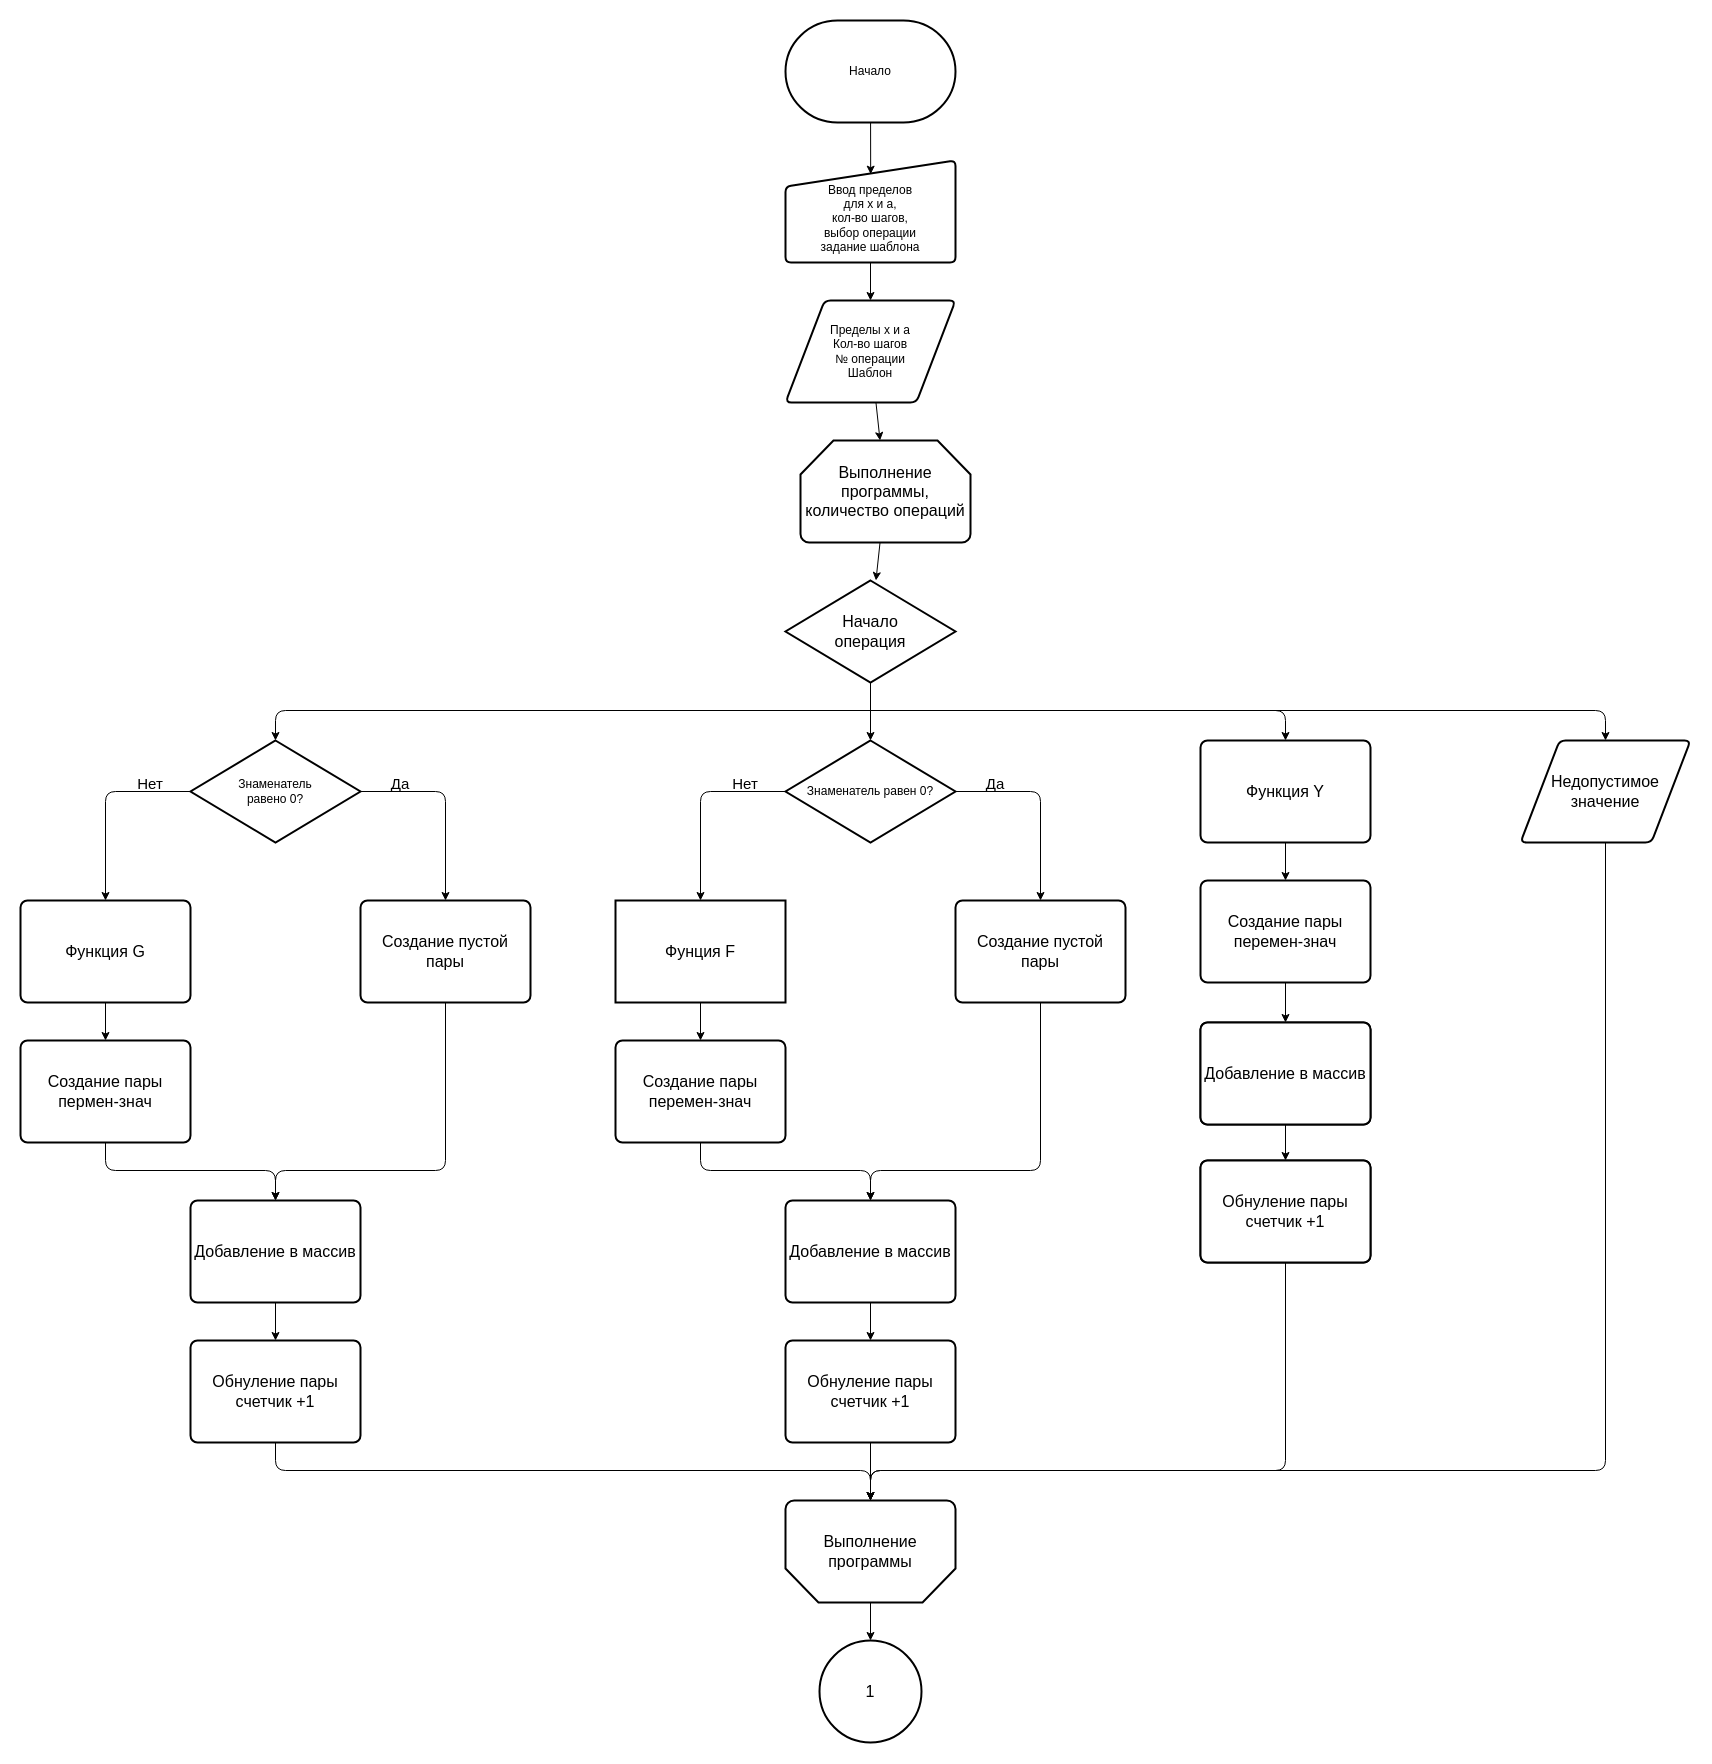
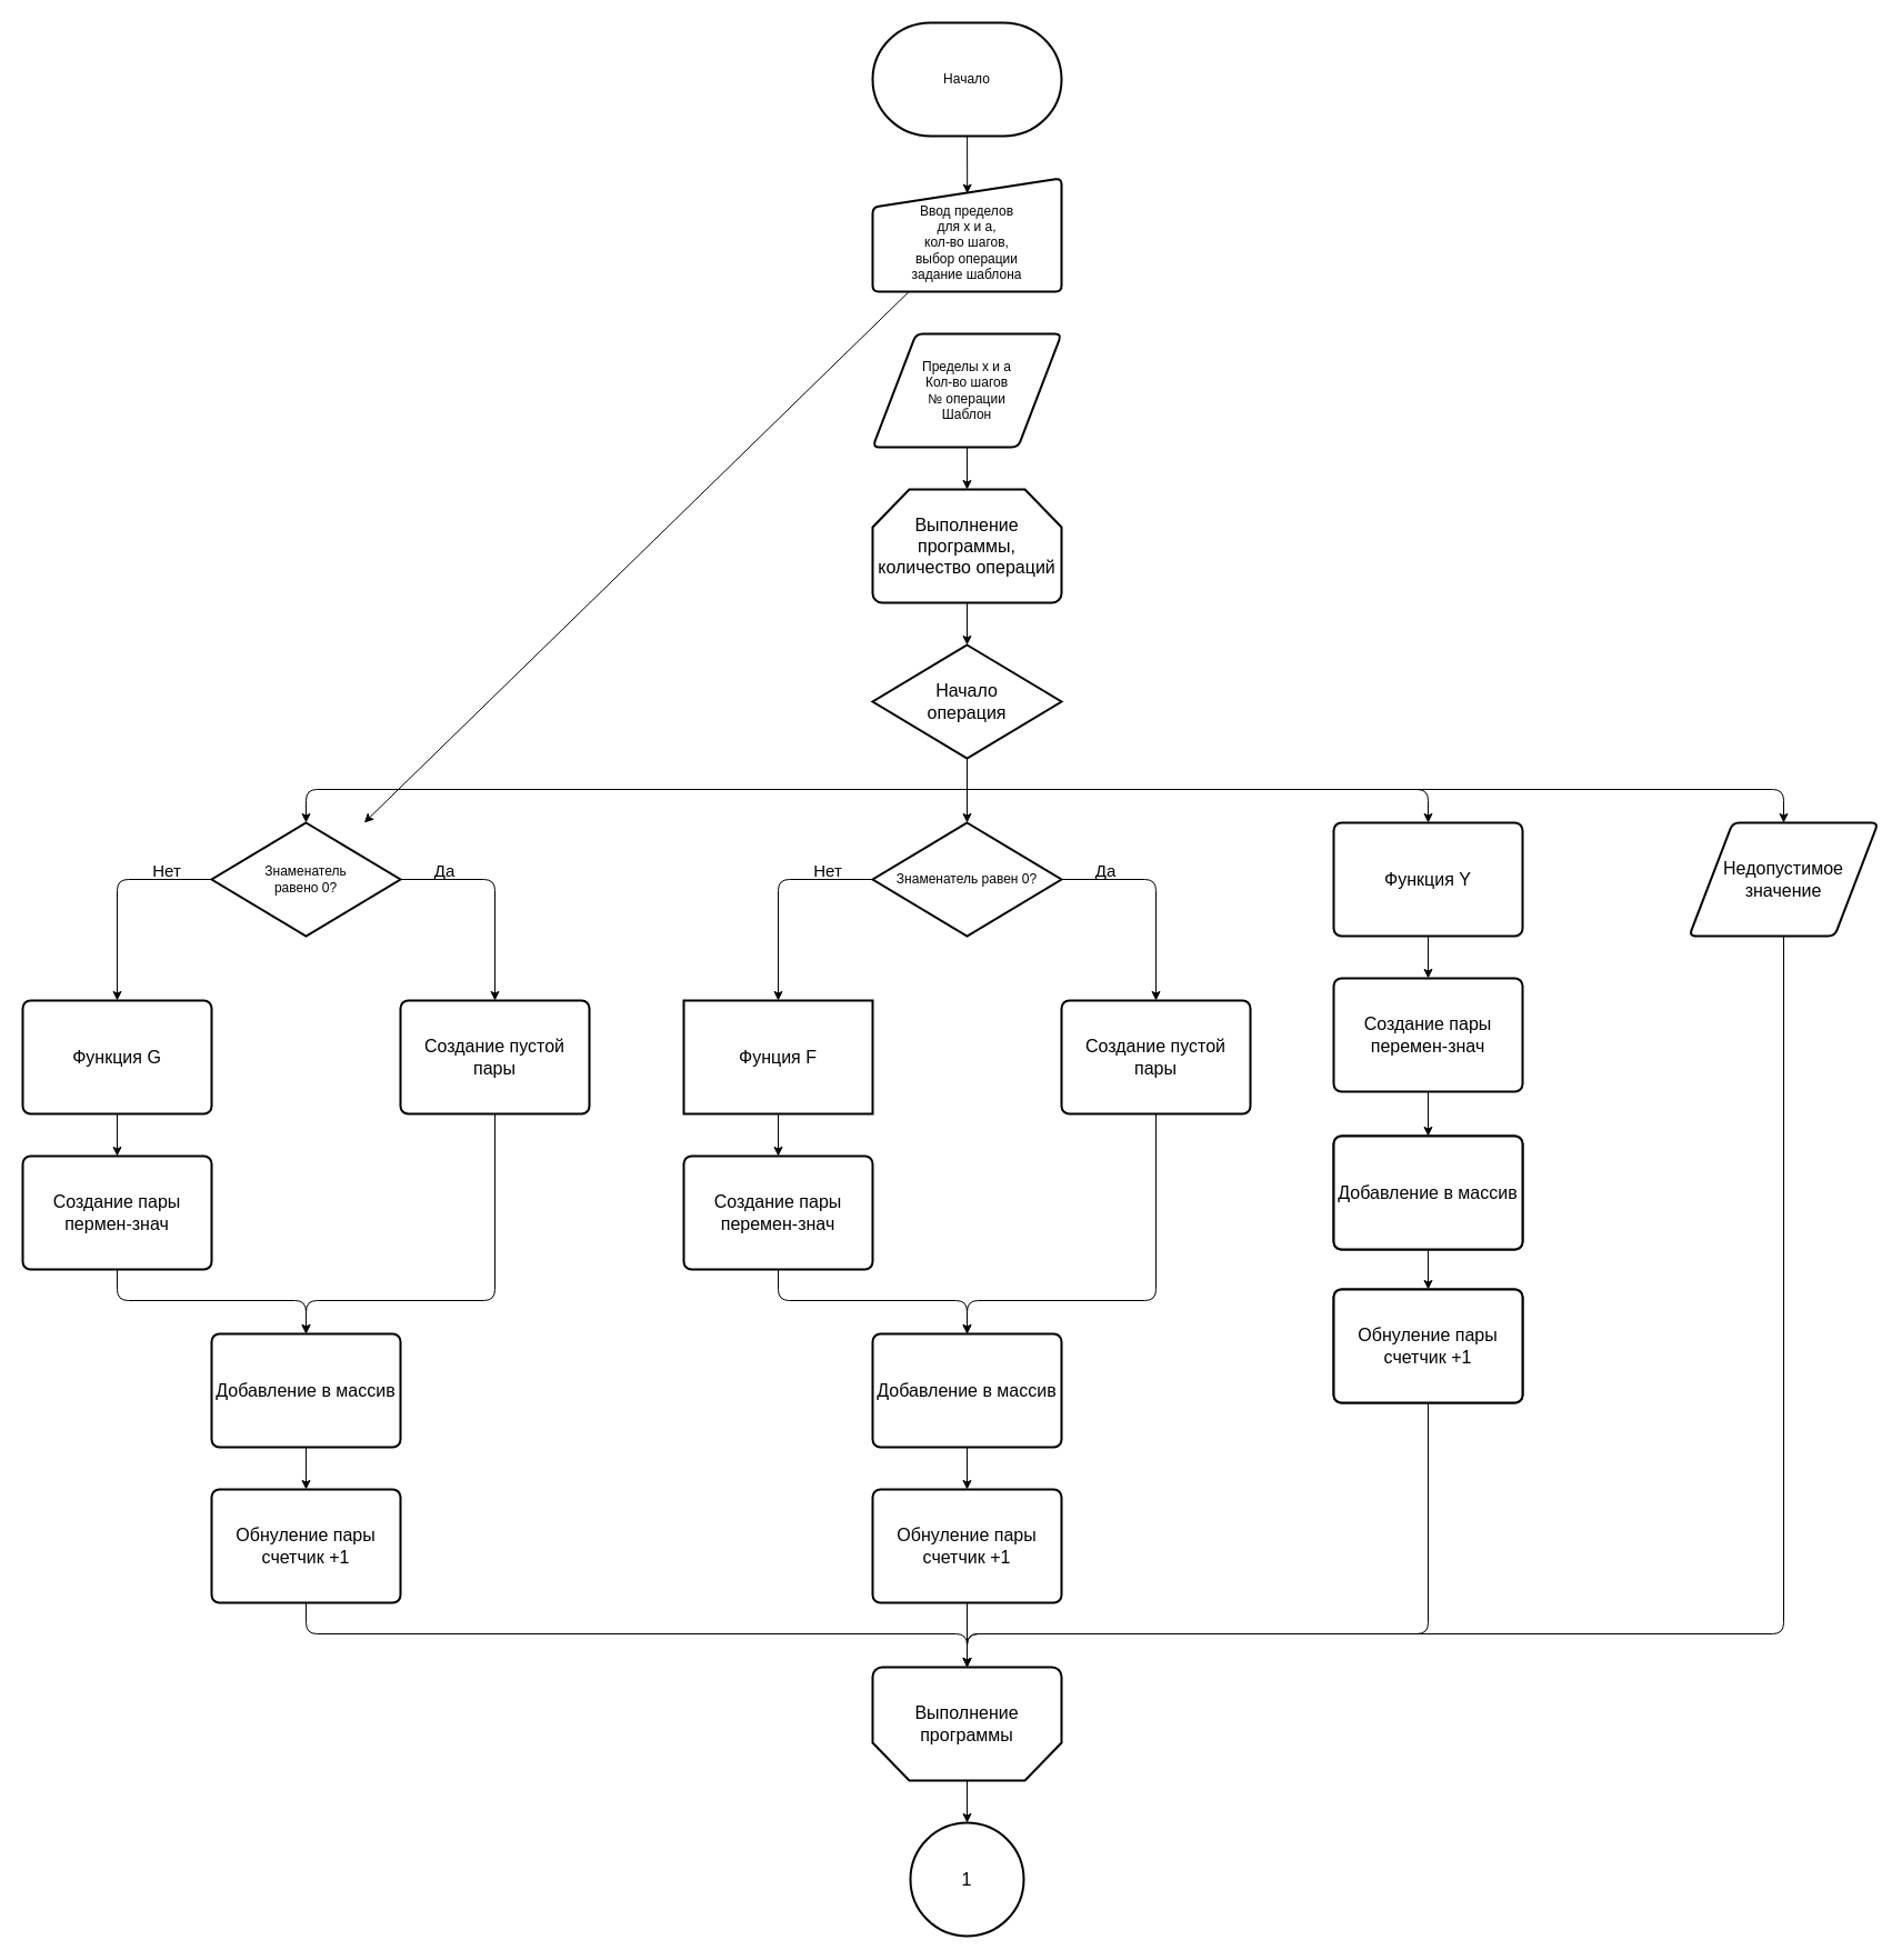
- <mxCell id="4" value="" style="edgeStyle=none;html=1;" edge="1" parent="1" source="5" target="7"><mxGeometry relative="1" as="geometry" /></mxCell>
+ <mxCell id="4" value="" style="edgeStyle=none;html=1;" edge="1" parent="1" source="5" target="20"><mxGeometry relative="1" as="geometry" /></mxCell>
- <mxCell id="9" value="Выполнение программы,&lt;br style=&quot;font-size: 16px;&quot;&gt;количество операций" style="strokeWidth=2;html=1;shape=mxgraph.flowchart.loop_limit;whiteSpace=wrap;fontSize=16;" vertex="1" parent="1"><mxGeometry x="800" y="440" width="170" height="102" as="geometry" /></mxCell>
+ <mxCell id="9" value="Выполнение программы,&lt;br style=&quot;font-size: 16px;&quot;&gt;количество операций" style="strokeWidth=2;html=1;shape=mxgraph.flowchart.loop_limit;whiteSpace=wrap;fontSize=16;" vertex="1" parent="1"><mxGeometry x="785" y="440" width="170" height="102" as="geometry" /></mxCell>
